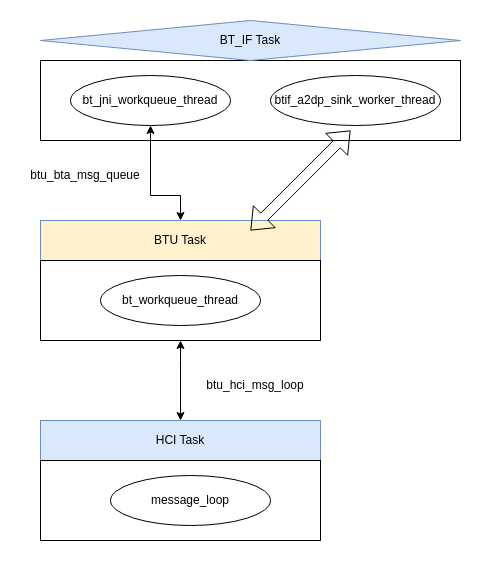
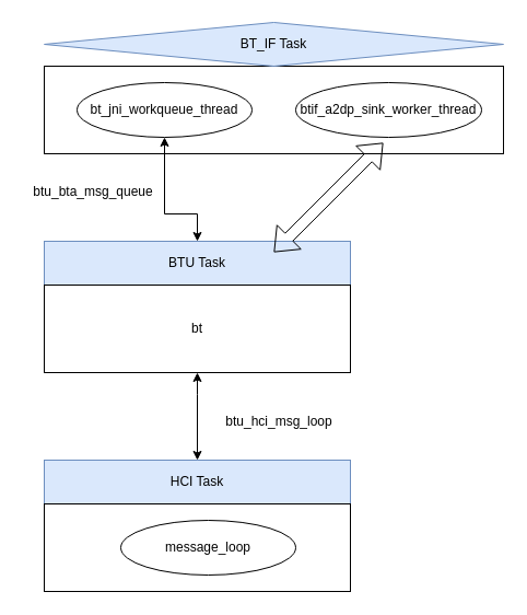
- <mxCell id="7" value="BTU Task" style="rounded=0;whiteSpace=wrap;html=1;fillColor=#fff2cc;strokeColor=#6c8ebf;" vertex="1" parent="1"><mxGeometry x="40" y="220" width="280" height="40" as="geometry" /></mxCell>
+ <mxCell id="7" value="BTU Task" style="rounded=0;whiteSpace=wrap;html=1;fillColor=#dae8fc;strokeColor=#6c8ebf;" vertex="1" parent="1"><mxGeometry x="40" y="220" width="280" height="40" as="geometry" /></mxCell>
- <mxCell id="9" value="bt_workqueue_thread" style="ellipse;whiteSpace=wrap;html=1;" vertex="1" parent="1"><mxGeometry x="100" y="275" width="160" height="50" as="geometry" /></mxCell>
